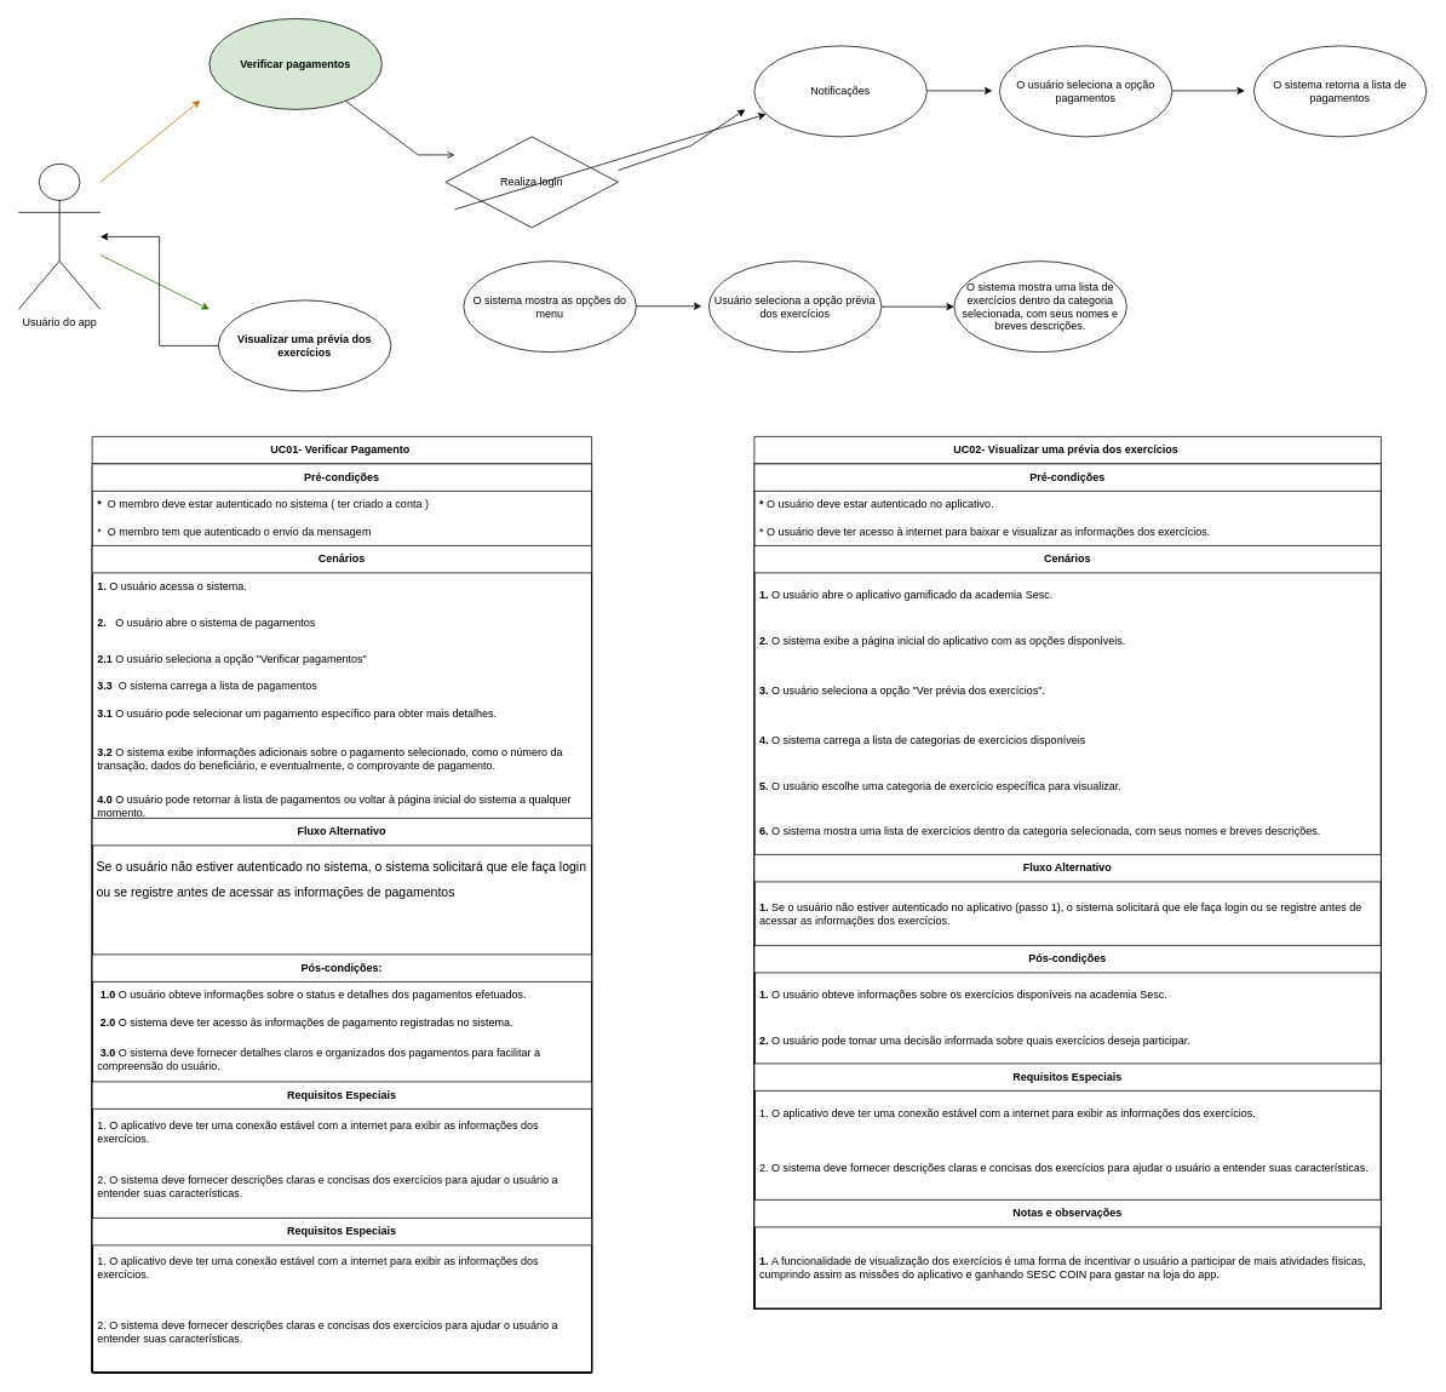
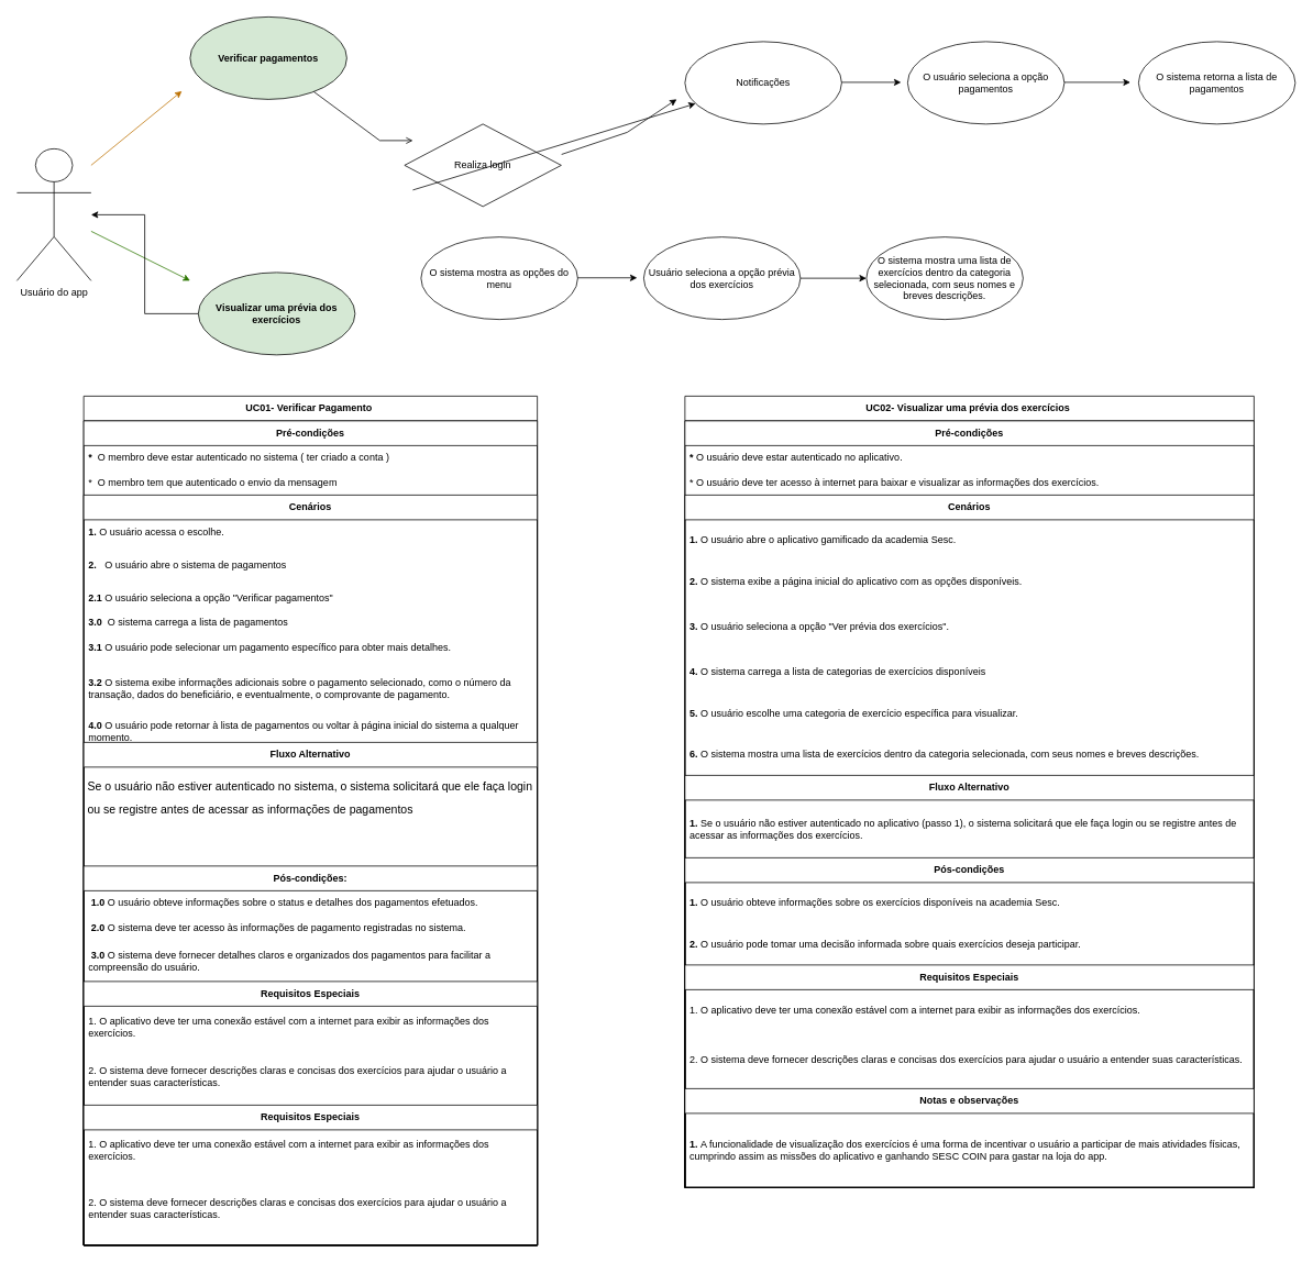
- <mxCell id="66" value="&lt;b style=&quot;border-color: var(--border-color);&quot;&gt;Visualizar uma prévia dos exercícios&lt;/b&gt;" style="ellipse;whiteSpace=wrap;html=1;" vertex="1" parent="1"><mxGeometry x="240" y="330" width="190" height="100" as="geometry" /></mxCell>
+ <mxCell id="66" value="&lt;b style=&quot;border-color: var(--border-color);&quot;&gt;Visualizar uma prévia dos exercícios&lt;/b&gt;" style="ellipse;whiteSpace=wrap;html=1;fillColor=#d5e8d4;" vertex="1" parent="1"><mxGeometry x="240" y="330" width="190" height="100" as="geometry" /></mxCell>
- <mxCell id="41" value="&lt;b&gt;1.&amp;nbsp;&lt;/b&gt;O usuário acessa o sistema." style="text;strokeColor=none;fillColor=none;align=left;verticalAlign=middle;spacingLeft=4;spacingRight=4;overflow=hidden;points=[[0,0.5],[1,0.5]];portConstraint=eastwest;rotatable=0;whiteSpace=wrap;html=1;" vertex="1" parent="40"><mxGeometry y="30" width="550" height="30" as="geometry" /></mxCell>
+ <mxCell id="41" value="&lt;b&gt;1.&amp;nbsp;&lt;/b&gt;O usuário acessa o escolhe." style="text;strokeColor=none;fillColor=none;align=left;verticalAlign=middle;spacingLeft=4;spacingRight=4;overflow=hidden;points=[[0,0.5],[1,0.5]];portConstraint=eastwest;rotatable=0;whiteSpace=wrap;html=1;" vertex="1" parent="40"><mxGeometry y="30" width="550" height="30" as="geometry" /></mxCell>
- <mxCell id="44" value="&lt;b&gt;3.3&amp;nbsp;&lt;/b&gt;&amp;nbsp;O sistema carrega a lista de pagamentos&amp;nbsp;" style="text;strokeColor=none;fillColor=none;align=left;verticalAlign=middle;spacingLeft=4;spacingRight=4;overflow=hidden;points=[[0,0.5],[1,0.5]];portConstraint=eastwest;rotatable=0;whiteSpace=wrap;html=1;" vertex="1" parent="40"><mxGeometry y="140" width="550" height="30" as="geometry" /></mxCell>
+ <mxCell id="44" value="&lt;b&gt;3.0&amp;nbsp;&lt;/b&gt;&amp;nbsp;O sistema carrega a lista de pagamentos&amp;nbsp;" style="text;strokeColor=none;fillColor=none;align=left;verticalAlign=middle;spacingLeft=4;spacingRight=4;overflow=hidden;points=[[0,0.5],[1,0.5]];portConstraint=eastwest;rotatable=0;whiteSpace=wrap;html=1;" vertex="1" parent="40"><mxGeometry y="140" width="550" height="30" as="geometry" /></mxCell>
